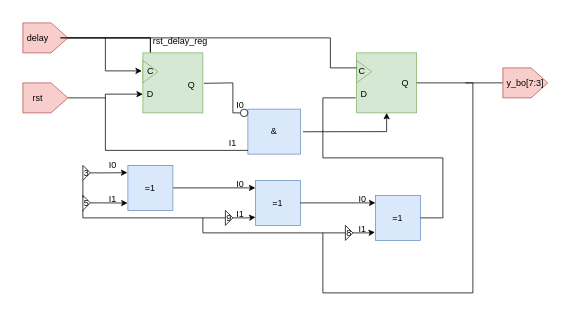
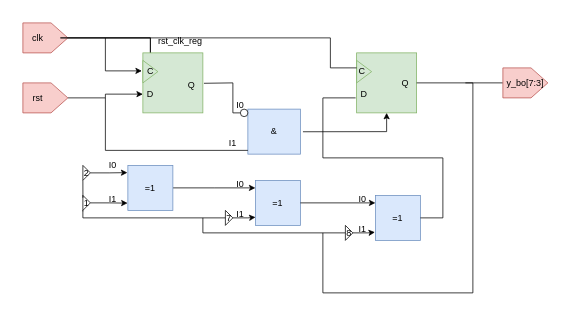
- <mxCell id="5" value="delay" style="text;html=1;align=center;verticalAlign=middle;whiteSpace=wrap;rounded=0;" vertex="1" parent="1"><mxGeometry x="20" y="35" width="60" height="30" as="geometry" /></mxCell>
+ <mxCell id="5" value="clk" style="text;html=1;align=center;verticalAlign=middle;whiteSpace=wrap;rounded=0;" vertex="1" parent="1"><mxGeometry x="20" y="35" width="60" height="30" as="geometry" /></mxCell>
- <mxCell id="15" value="rst_delay_reg" style="text;html=1;align=center;verticalAlign=middle;whiteSpace=wrap;rounded=0;" vertex="1" parent="1"><mxGeometry x="210" y="40" width="60" height="30" as="geometry" /></mxCell>
+ <mxCell id="15" value="rst_clk_reg" style="text;html=1;align=center;verticalAlign=middle;whiteSpace=wrap;rounded=0;" vertex="1" parent="1"><mxGeometry x="210" y="40" width="60" height="30" as="geometry" /></mxCell>
- <mxCell id="16" value="3" style="triangle;whiteSpace=wrap;html=1;" vertex="1" parent="1"><mxGeometry x="110" y="220" width="10" height="20" as="geometry" /></mxCell>
+ <mxCell id="16" value="2" style="triangle;whiteSpace=wrap;html=1;" vertex="1" parent="1"><mxGeometry x="110" y="220" width="10" height="20" as="geometry" /></mxCell>
- <mxCell id="17" value="5" style="triangle;whiteSpace=wrap;html=1;" vertex="1" parent="1"><mxGeometry x="110" y="260" width="10" height="20" as="geometry" /></mxCell>
+ <mxCell id="17" value="1" style="triangle;whiteSpace=wrap;html=1;" vertex="1" parent="1"><mxGeometry x="110" y="260" width="10" height="20" as="geometry" /></mxCell>
- <mxCell id="24" value="9" style="triangle;whiteSpace=wrap;html=1;" vertex="1" parent="1"><mxGeometry x="300" y="280" width="10" height="20" as="geometry" /></mxCell>
+ <mxCell id="24" value="7" style="triangle;whiteSpace=wrap;html=1;" vertex="1" parent="1"><mxGeometry x="300" y="280" width="10" height="20" as="geometry" /></mxCell>
